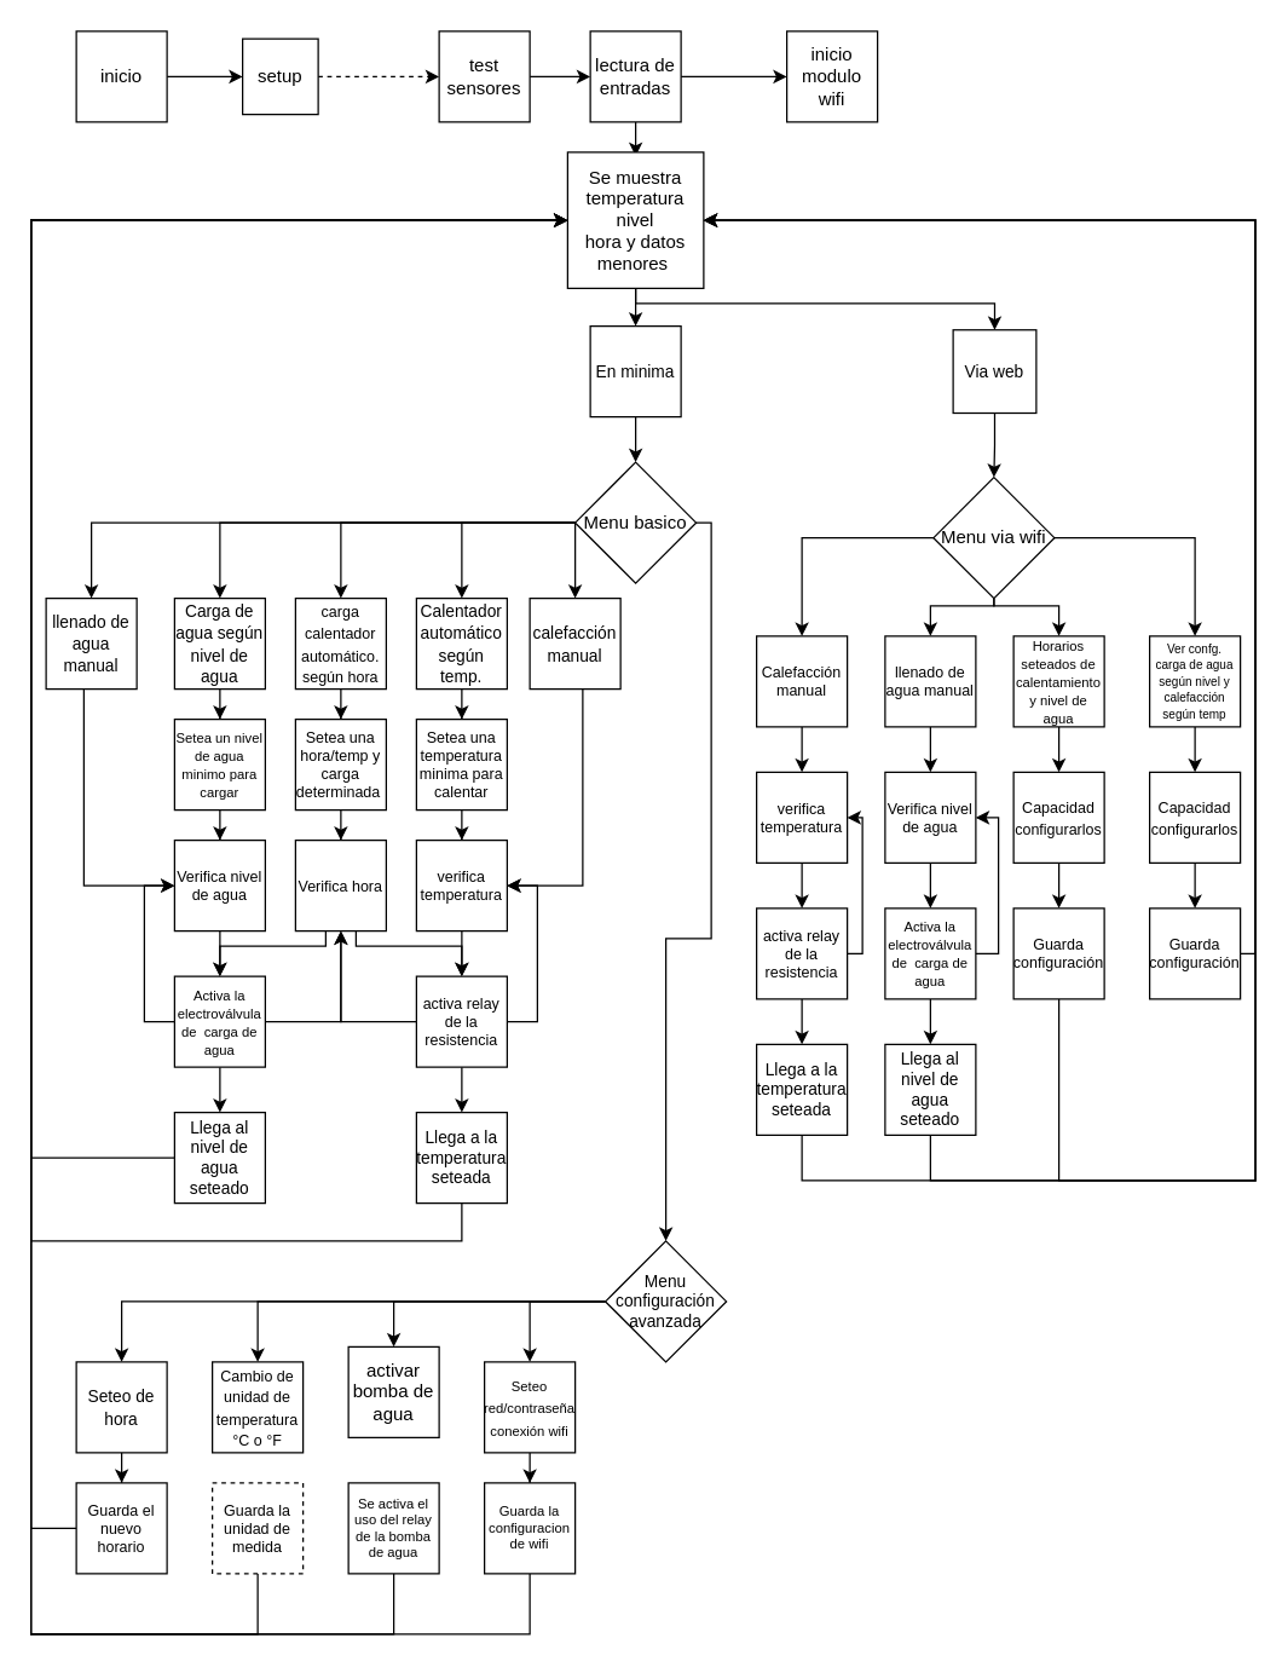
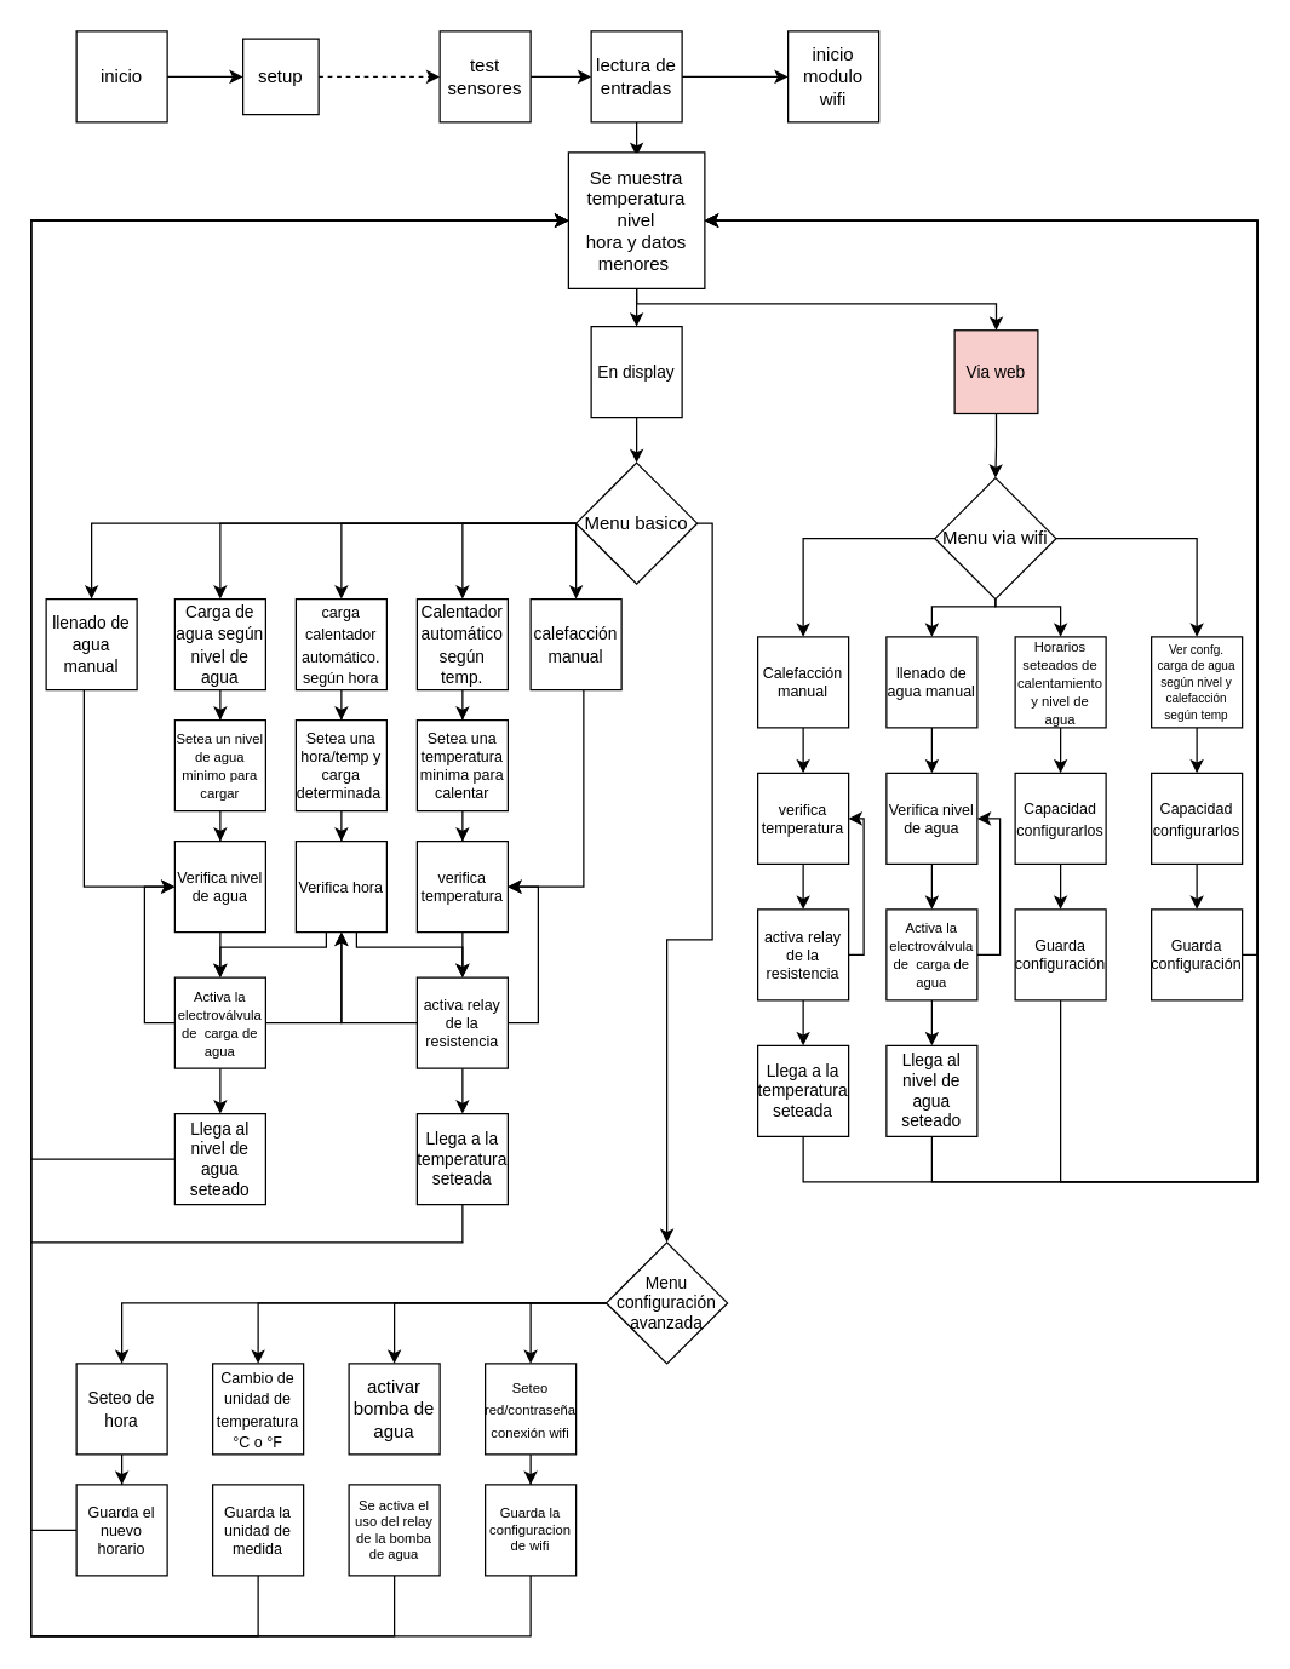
- <mxCell id="66" value="En minima" style="whiteSpace=wrap;html=1;aspect=fixed;fontSize=11;" vertex="1" parent="1"><mxGeometry x="390" y="215" width="60" height="60" as="geometry" /></mxCell>
+ <mxCell id="66" value="En display" style="whiteSpace=wrap;html=1;aspect=fixed;fontSize=11;" vertex="1" parent="1"><mxGeometry x="390" y="215" width="60" height="60" as="geometry" /></mxCell>
- <mxCell id="68" value="Via web" style="whiteSpace=wrap;html=1;aspect=fixed;fontSize=11;" vertex="1" parent="1"><mxGeometry x="630" y="217.5" width="55" height="55" as="geometry" /></mxCell>
+ <mxCell id="68" value="Via web" style="whiteSpace=wrap;html=1;aspect=fixed;fontSize=11;fillColor=#f8cecc;" vertex="1" parent="1"><mxGeometry x="630" y="217.5" width="55" height="55" as="geometry" /></mxCell>
- <mxCell id="31" value="activar bomba de agua" style="whiteSpace=wrap;html=1;aspect=fixed;" vertex="1" parent="1"><mxGeometry x="230" y="890" width="60" height="60" as="geometry" /></mxCell>
+ <mxCell id="31" value="activar bomba de agua" style="whiteSpace=wrap;html=1;aspect=fixed;" vertex="1" parent="1"><mxGeometry x="230" y="900" width="60" height="60" as="geometry" /></mxCell>
- <mxCell id="75" value="&lt;span style=&quot;font-size: 10px&quot;&gt;Guarda la unidad de medida&lt;/span&gt;" style="whiteSpace=wrap;html=1;aspect=fixed;fontSize=9;dashed=1;" vertex="1" parent="1"><mxGeometry x="140" y="980" width="60" height="60" as="geometry" /></mxCell>
+ <mxCell id="75" value="&lt;span style=&quot;font-size: 10px&quot;&gt;Guarda la unidad de medida&lt;/span&gt;" style="whiteSpace=wrap;html=1;aspect=fixed;fontSize=9;" vertex="1" parent="1"><mxGeometry x="140" y="980" width="60" height="60" as="geometry" /></mxCell>
